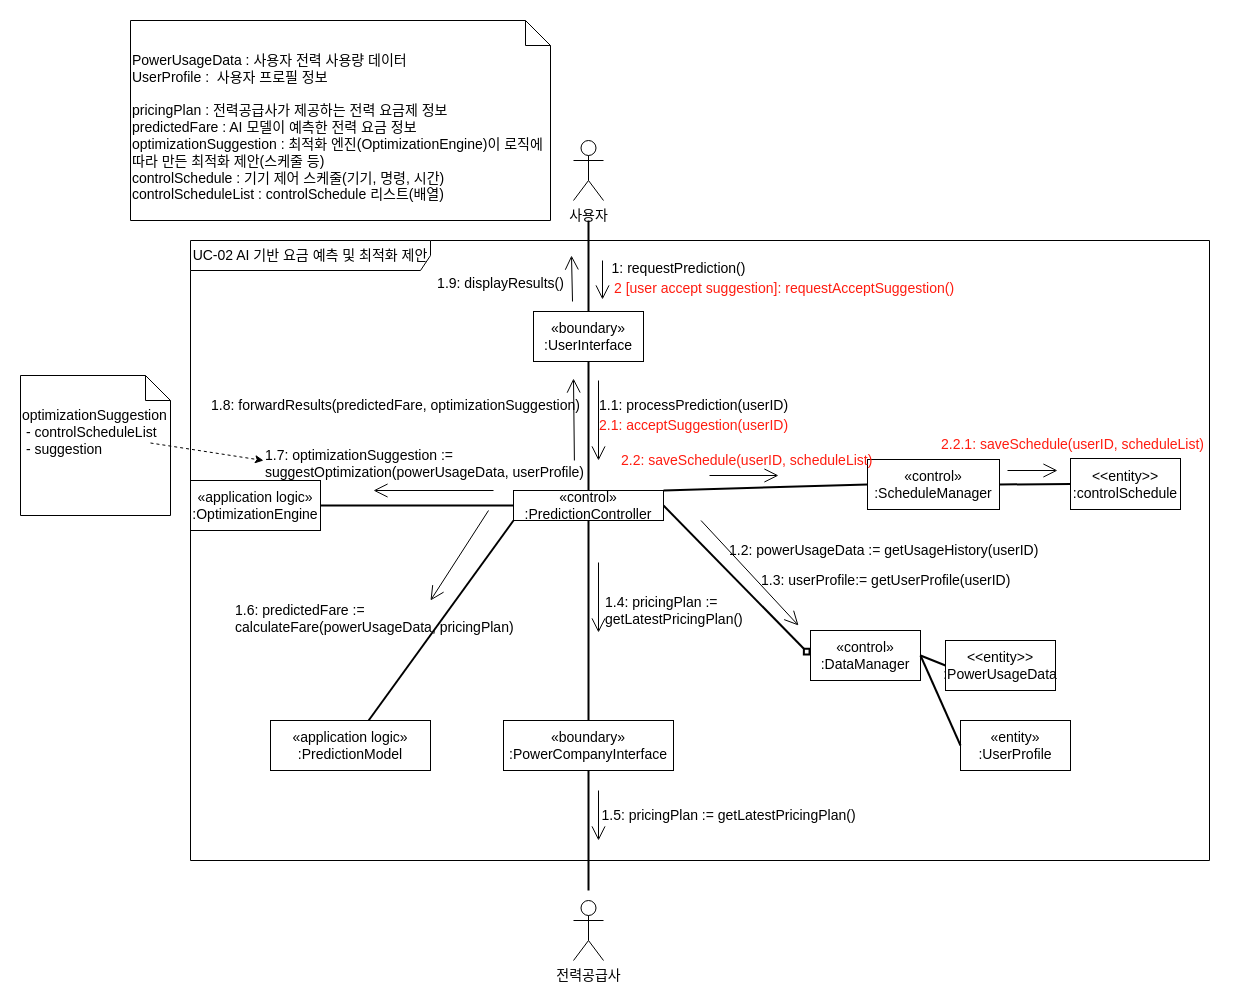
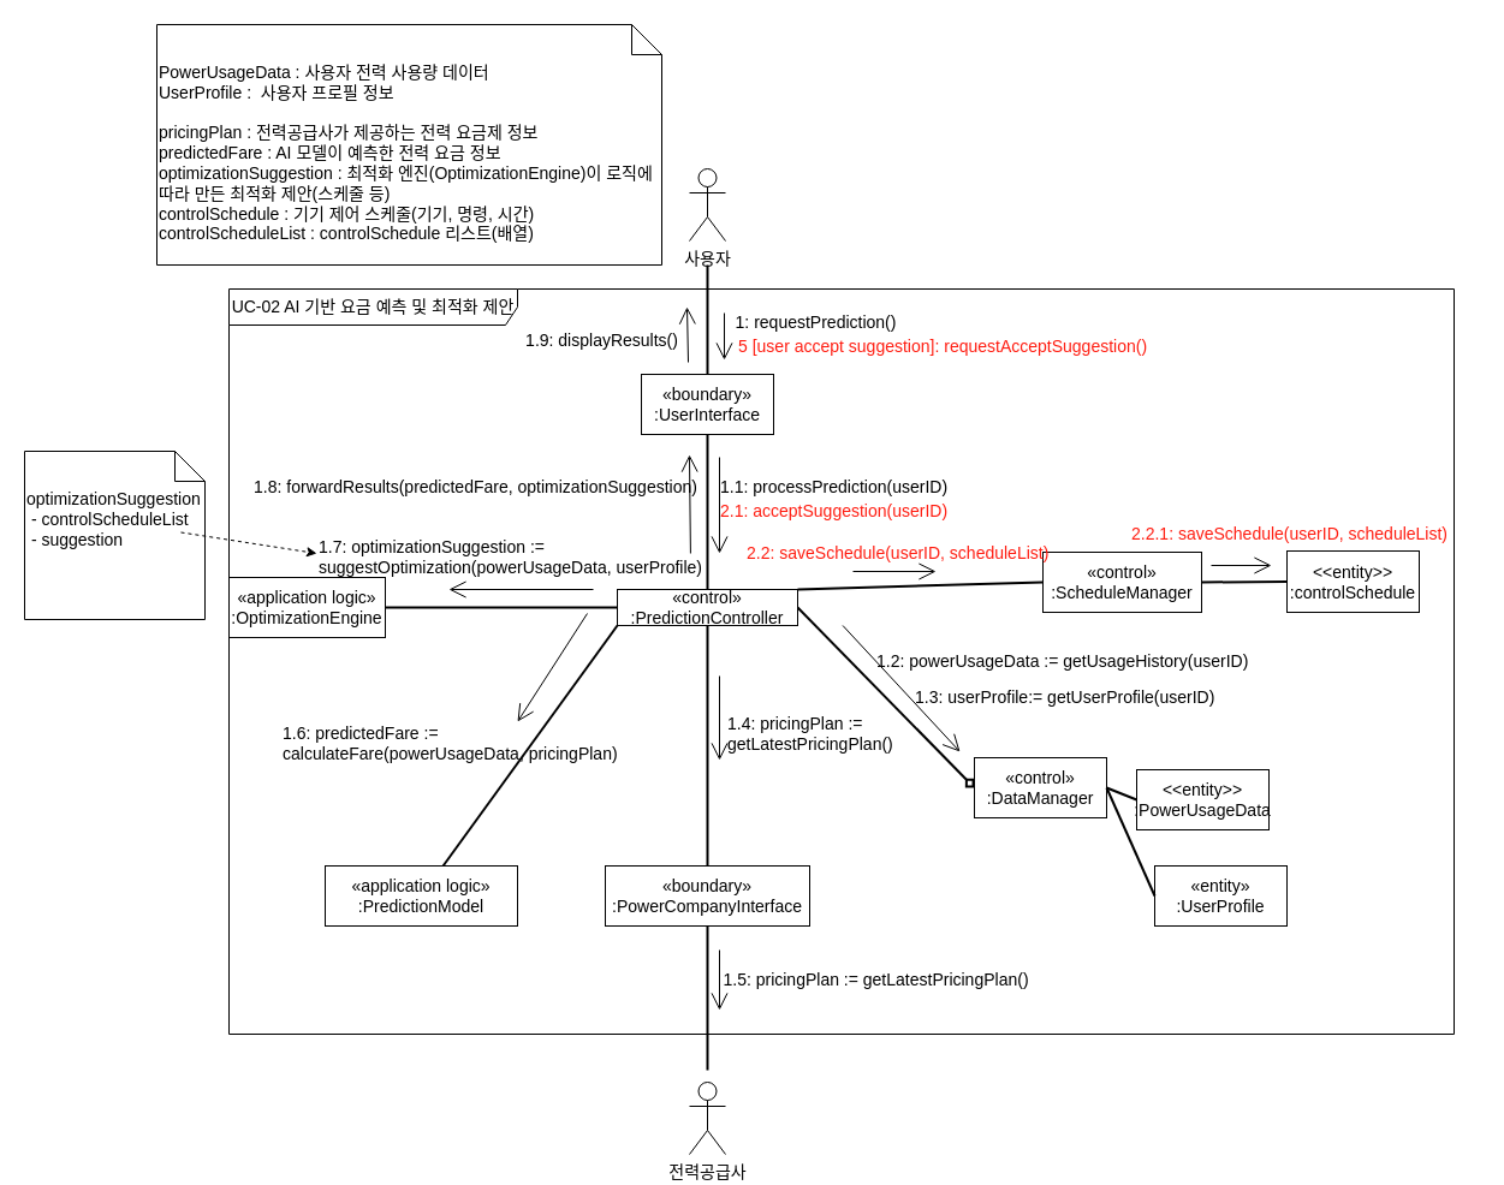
- <mxCell id="21" value="2 [user accept suggestion]: requestAcceptSuggestion()" style="text;html=1;align=left;verticalAlign=middle;resizable=0;points=[];autosize=1;strokeColor=none;fillColor=none;fontSize=14;fontColor=#FF1C10;" vertex="1" parent="6"><mxGeometry x="422" y="33" width="360" height="30" as="geometry" /></mxCell>
+ <mxCell id="21" value="5 [user accept suggestion]: requestAcceptSuggestion()" style="text;html=1;align=left;verticalAlign=middle;resizable=0;points=[];autosize=1;strokeColor=none;fillColor=none;fontSize=14;fontColor=#FF1C10;" vertex="1" parent="6"><mxGeometry x="422" y="33" width="360" height="30" as="geometry" /></mxCell>
